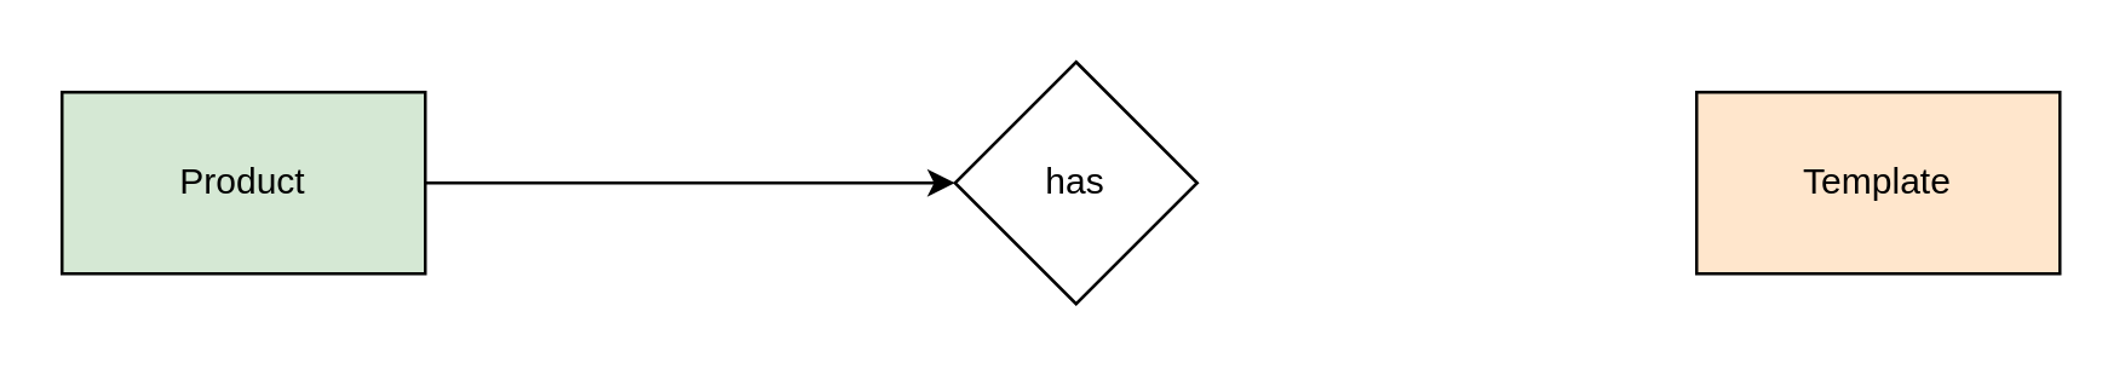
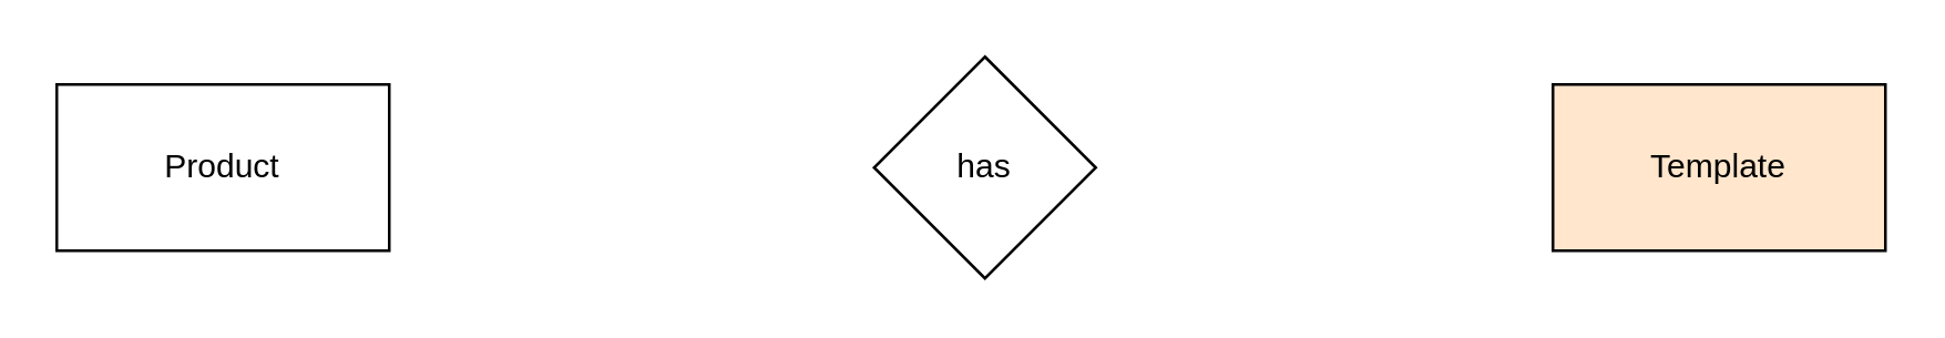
- <mxCell id="3" value="Product" style="rounded=0;whiteSpace=wrap;html=1;fillColor=#d5e8d4;" vertex="1" parent="1"><mxGeometry x="20" y="30" width="120" height="60" as="geometry" /></mxCell>
+ <mxCell id="3" value="Product" style="rounded=0;whiteSpace=wrap;html=1;" vertex="1" parent="1"><mxGeometry x="20" y="30" width="120" height="60" as="geometry" /></mxCell>
- <mxCell id="2" style="edgeStyle=orthogonalEdgeStyle;rounded=0;orthogonalLoop=1;jettySize=auto;html=1;" edge="1" parent="1" source="3" target="5"><mxGeometry relative="1" as="geometry" /></mxCell>
